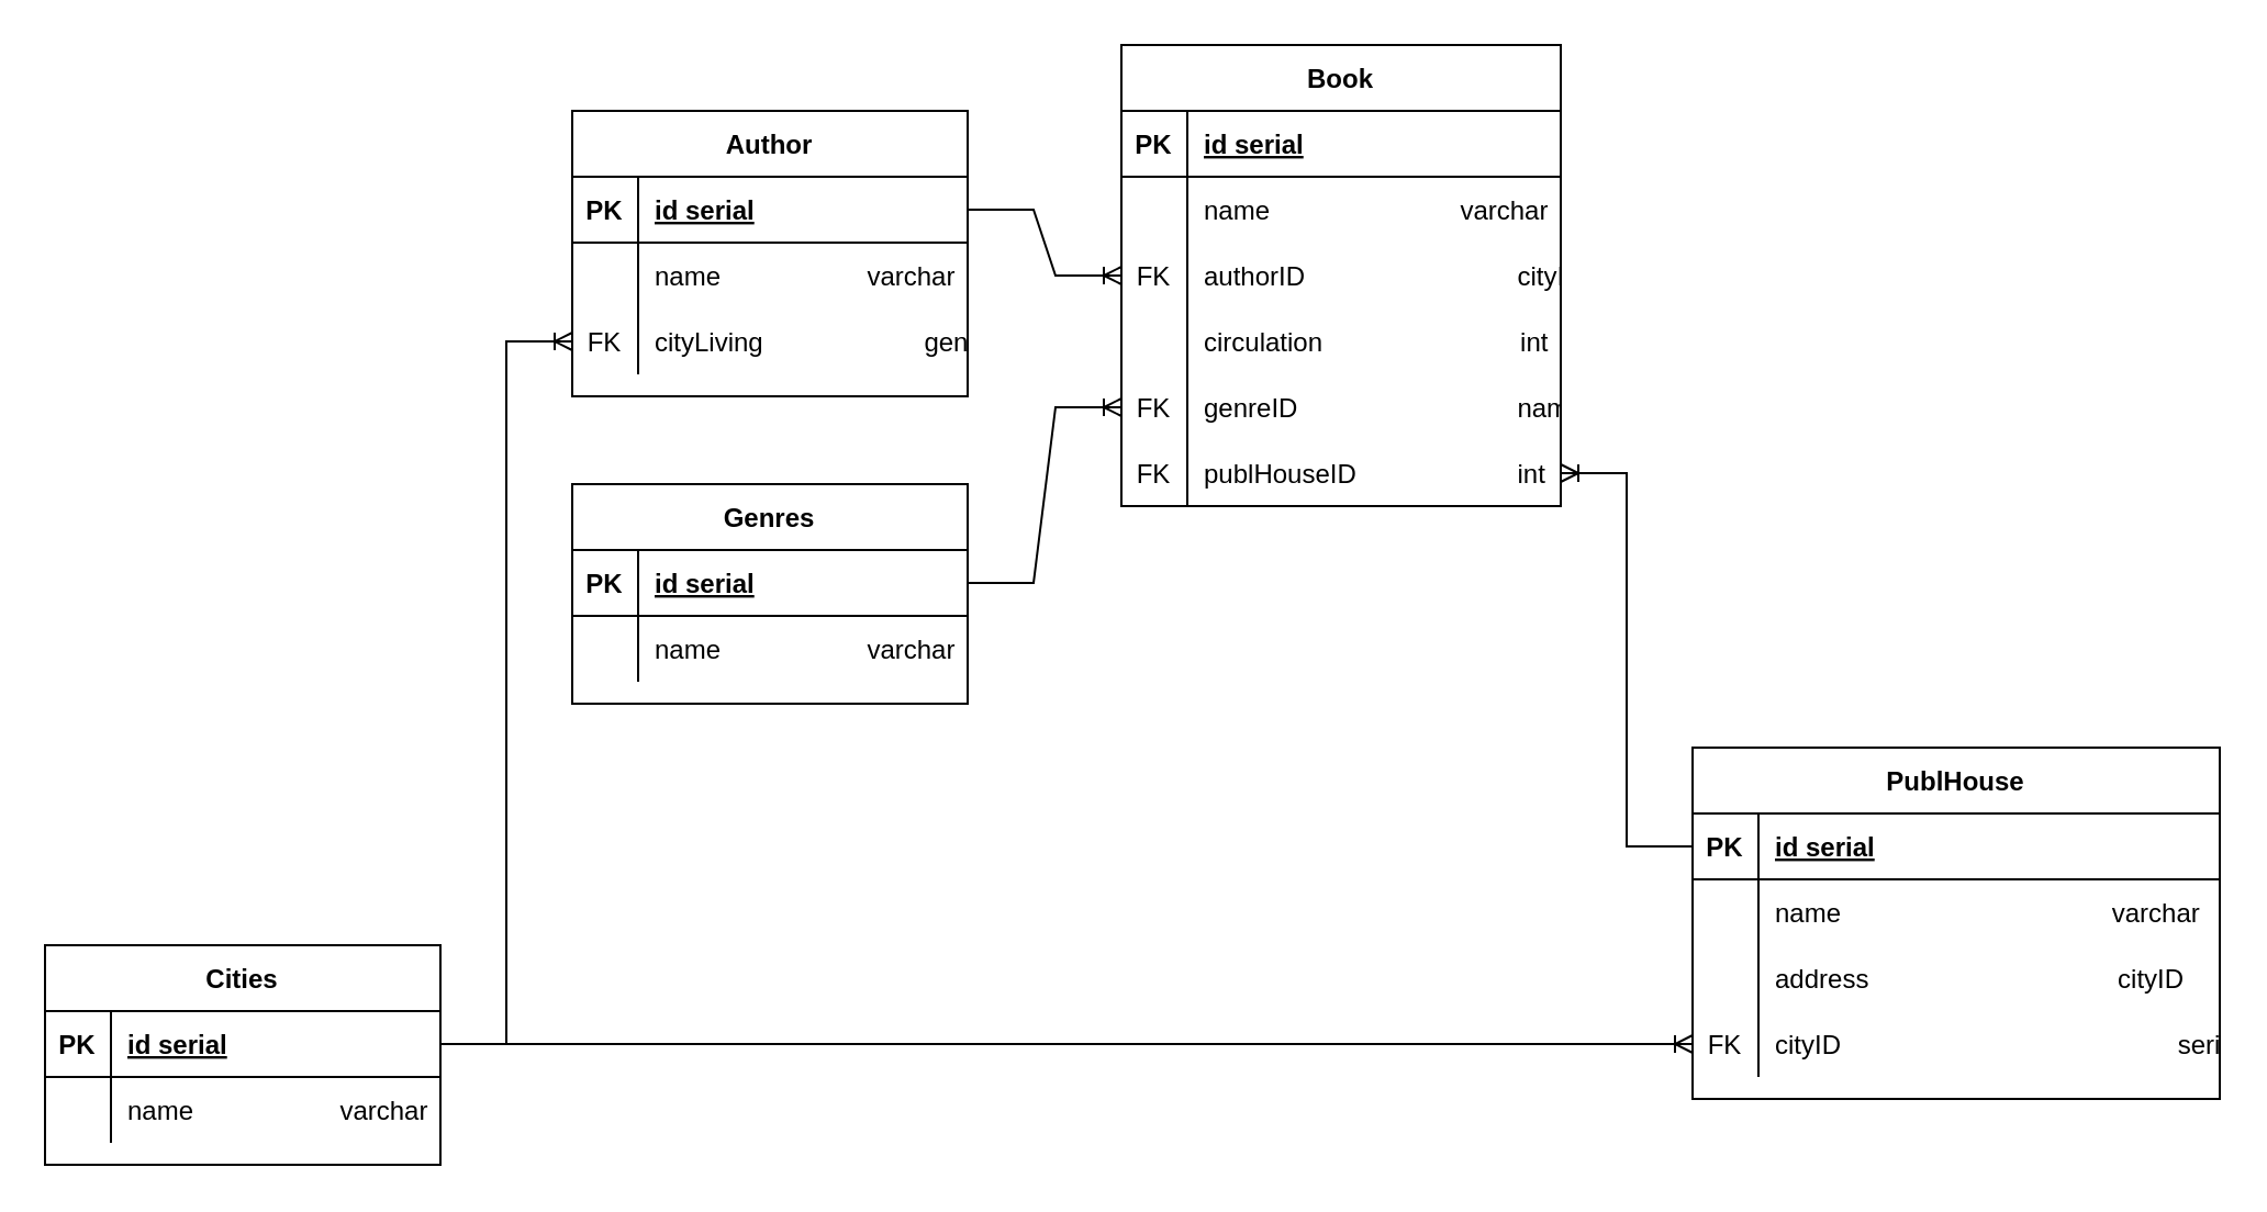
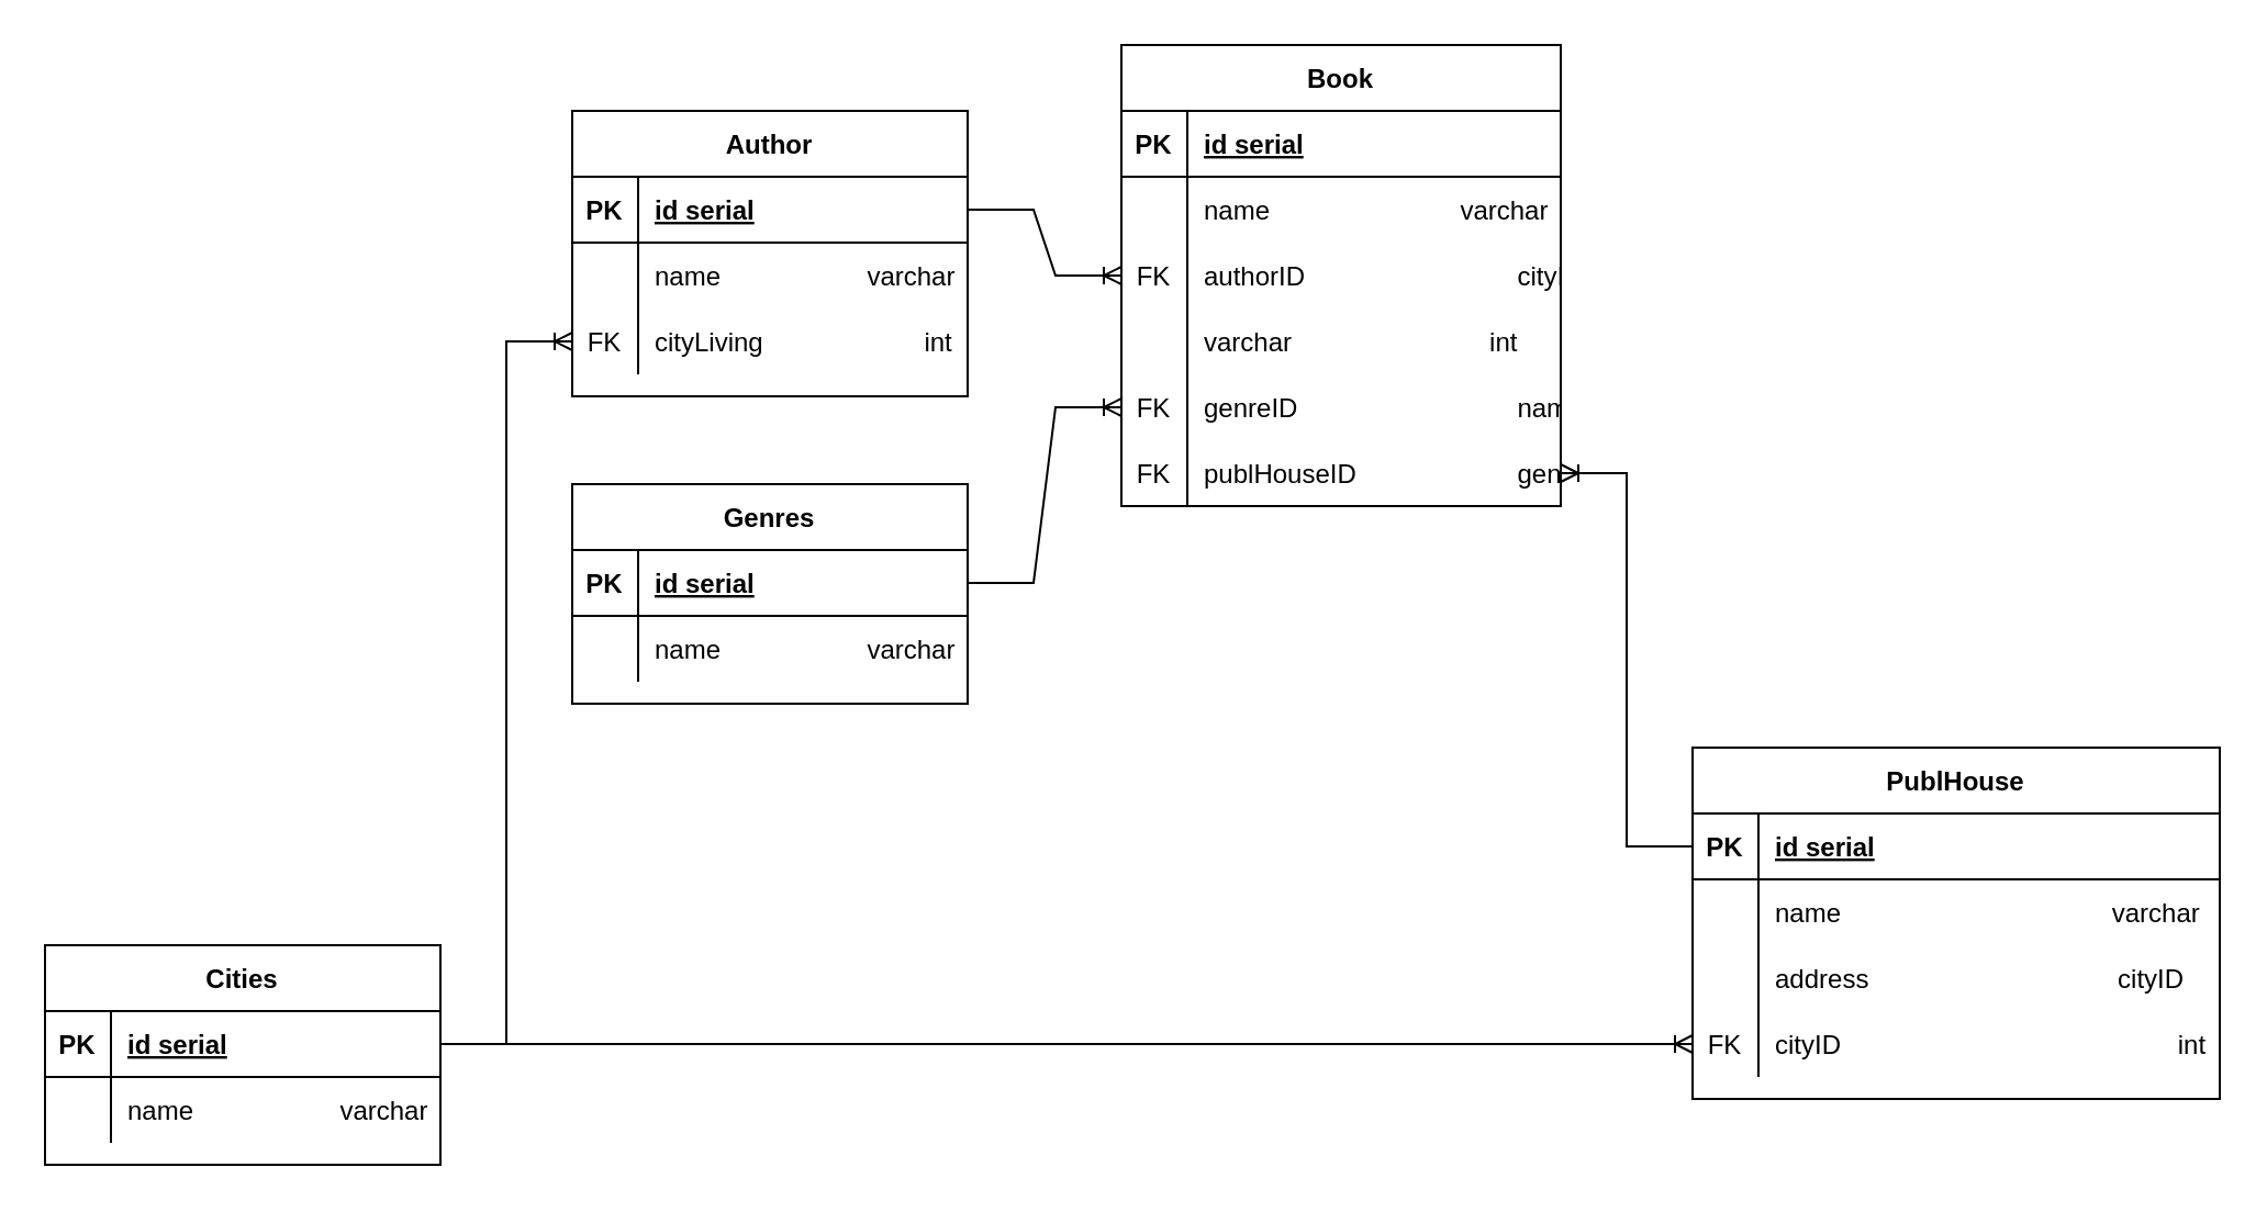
- <mxCell id="59" value="cityLiving                      genreID" style="shape=partialRectangle;connectable=0;fillColor=none;top=0;left=0;bottom=0;right=0;align=left;spacingLeft=6;overflow=hidden;" parent="57" vertex="1"><mxGeometry x="30" width="150" height="30" as="geometry"><mxRectangle width="150" height="30" as="alternateBounds" /></mxGeometry></mxCell>
+ <mxCell id="59" value="cityLiving                      int" style="shape=partialRectangle;connectable=0;fillColor=none;top=0;left=0;bottom=0;right=0;align=left;spacingLeft=6;overflow=hidden;" parent="57" vertex="1"><mxGeometry x="30" width="150" height="30" as="geometry"><mxRectangle width="150" height="30" as="alternateBounds" /></mxGeometry></mxCell>
- <mxCell id="21" value="circulation                           int" style="shape=partialRectangle;connectable=0;fillColor=none;top=0;left=0;bottom=0;right=0;align=left;spacingLeft=6;overflow=hidden;" parent="19" vertex="1"><mxGeometry x="30" width="170" height="30" as="geometry"><mxRectangle width="170" height="30" as="alternateBounds" /></mxGeometry></mxCell>
+ <mxCell id="21" value="varchar                           int" style="shape=partialRectangle;connectable=0;fillColor=none;top=0;left=0;bottom=0;right=0;align=left;spacingLeft=6;overflow=hidden;" parent="19" vertex="1"><mxGeometry x="30" width="170" height="30" as="geometry"><mxRectangle width="170" height="30" as="alternateBounds" /></mxGeometry></mxCell>
- <mxCell id="27" value="publHouseID                      int" style="shape=partialRectangle;connectable=0;fillColor=none;top=0;left=0;bottom=0;right=0;align=left;spacingLeft=6;overflow=hidden;" parent="25" vertex="1"><mxGeometry x="30" width="170" height="30" as="geometry"><mxRectangle width="170" height="30" as="alternateBounds" /></mxGeometry></mxCell>
+ <mxCell id="27" value="publHouseID                      genreID" style="shape=partialRectangle;connectable=0;fillColor=none;top=0;left=0;bottom=0;right=0;align=left;spacingLeft=6;overflow=hidden;" parent="25" vertex="1"><mxGeometry x="30" width="170" height="30" as="geometry"><mxRectangle width="170" height="30" as="alternateBounds" /></mxGeometry></mxCell>
- <mxCell id="40" value="cityID                                              serial" style="shape=partialRectangle;connectable=0;fillColor=none;top=0;left=0;bottom=0;right=0;align=left;spacingLeft=6;fontStyle=0;overflow=hidden;" vertex="1" parent="38"><mxGeometry x="30" width="210" height="30" as="geometry"><mxRectangle width="210" height="30" as="alternateBounds" /></mxGeometry></mxCell>
+ <mxCell id="40" value="cityID                                              int" style="shape=partialRectangle;connectable=0;fillColor=none;top=0;left=0;bottom=0;right=0;align=left;spacingLeft=6;fontStyle=0;overflow=hidden;" vertex="1" parent="38"><mxGeometry x="30" width="210" height="30" as="geometry"><mxRectangle width="210" height="30" as="alternateBounds" /></mxGeometry></mxCell>
